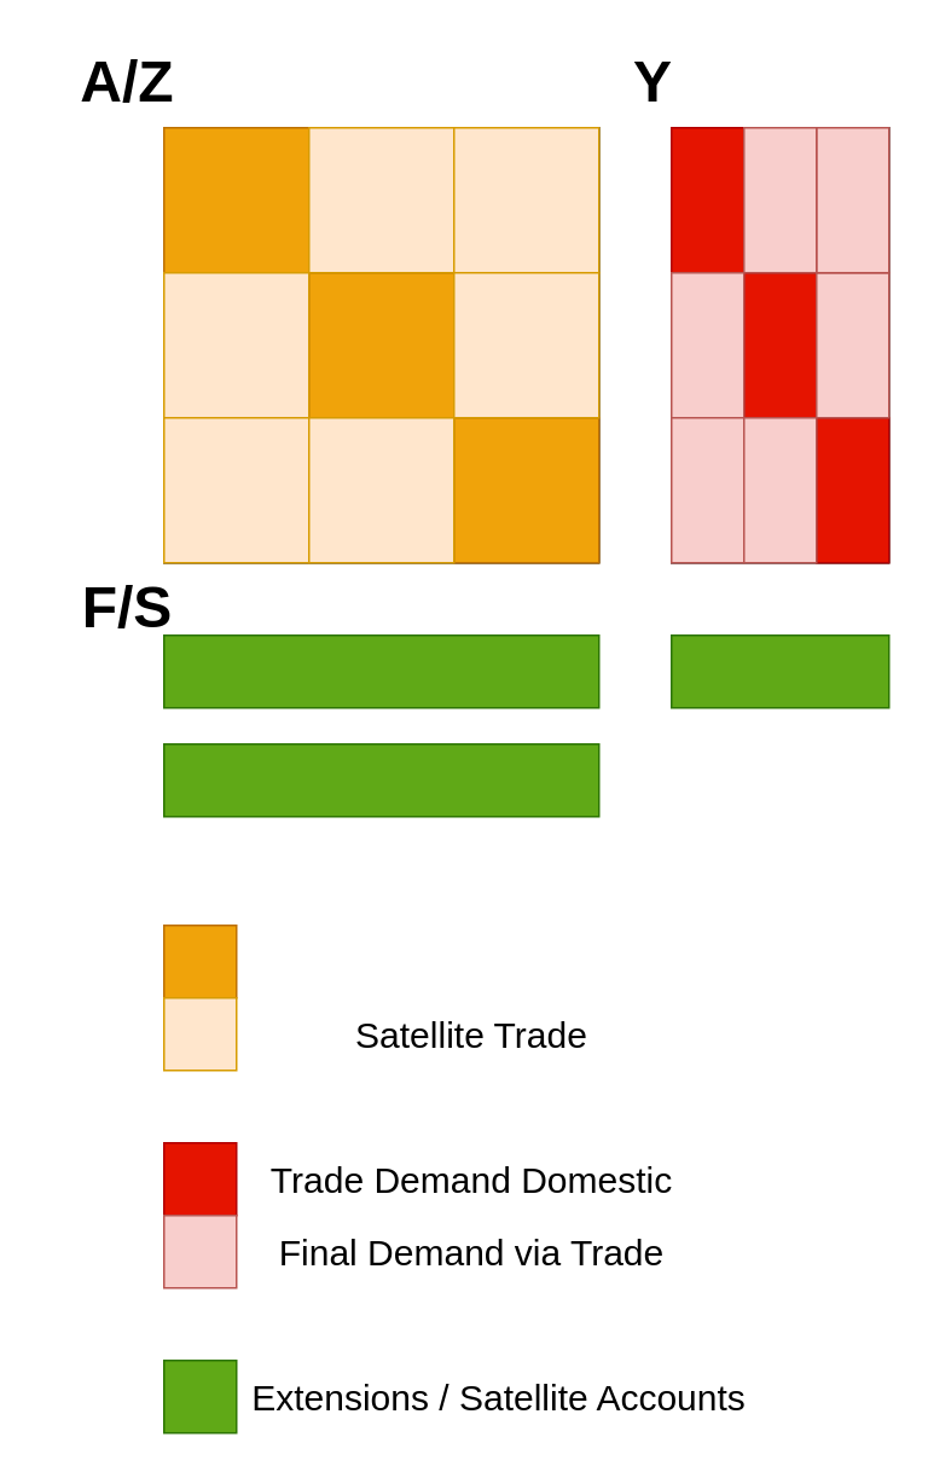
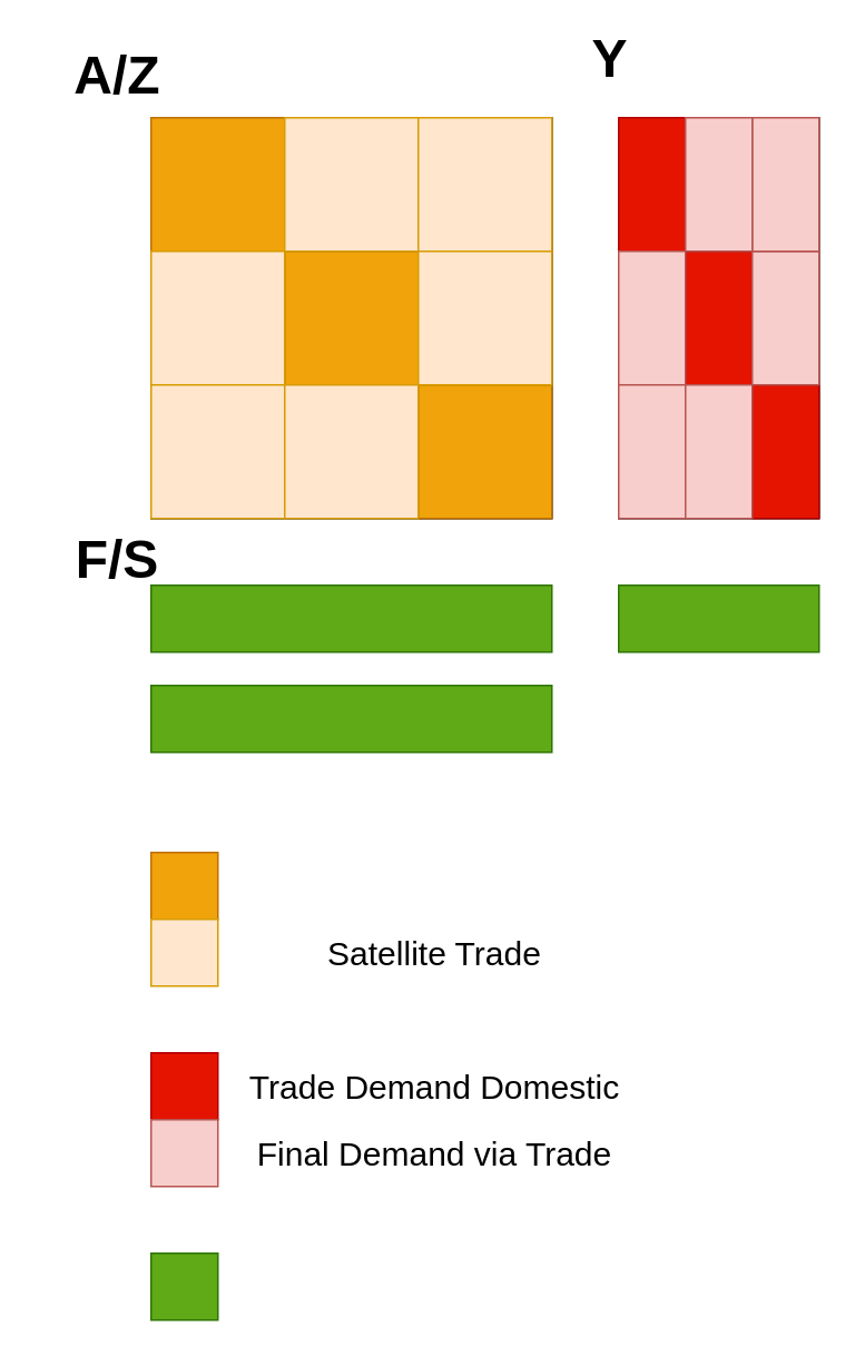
- <mxCell id="34" value="&lt;font style=&quot;font-size: 32px;&quot;&gt;&lt;b&gt;Y&lt;/b&gt;&lt;/font&gt;" style="text;html=1;strokeColor=none;fillColor=none;align=center;verticalAlign=middle;whiteSpace=wrap;rounded=0;" vertex="1" parent="1"><mxGeometry x="310" y="20" width="100" height="50" as="geometry" /></mxCell>
+ <mxCell id="34" value="&lt;font style=&quot;font-size: 32px;&quot;&gt;&lt;b&gt;Y&lt;/b&gt;&lt;/font&gt;" style="text;html=1;strokeColor=none;fillColor=none;align=center;verticalAlign=middle;whiteSpace=wrap;rounded=0;" vertex="1" parent="1"><mxGeometry x="315" y="10" width="100" height="50" as="geometry" /></mxCell>
- <mxCell id="32" value="Extensions / Satellite Accounts" style="text;html=1;strokeColor=none;fillColor=none;align=center;verticalAlign=middle;whiteSpace=wrap;rounded=0;fontSize=20;" vertex="1" parent="1"><mxGeometry x="130" y="750" width="290" height="40" as="geometry" /></mxCell>
